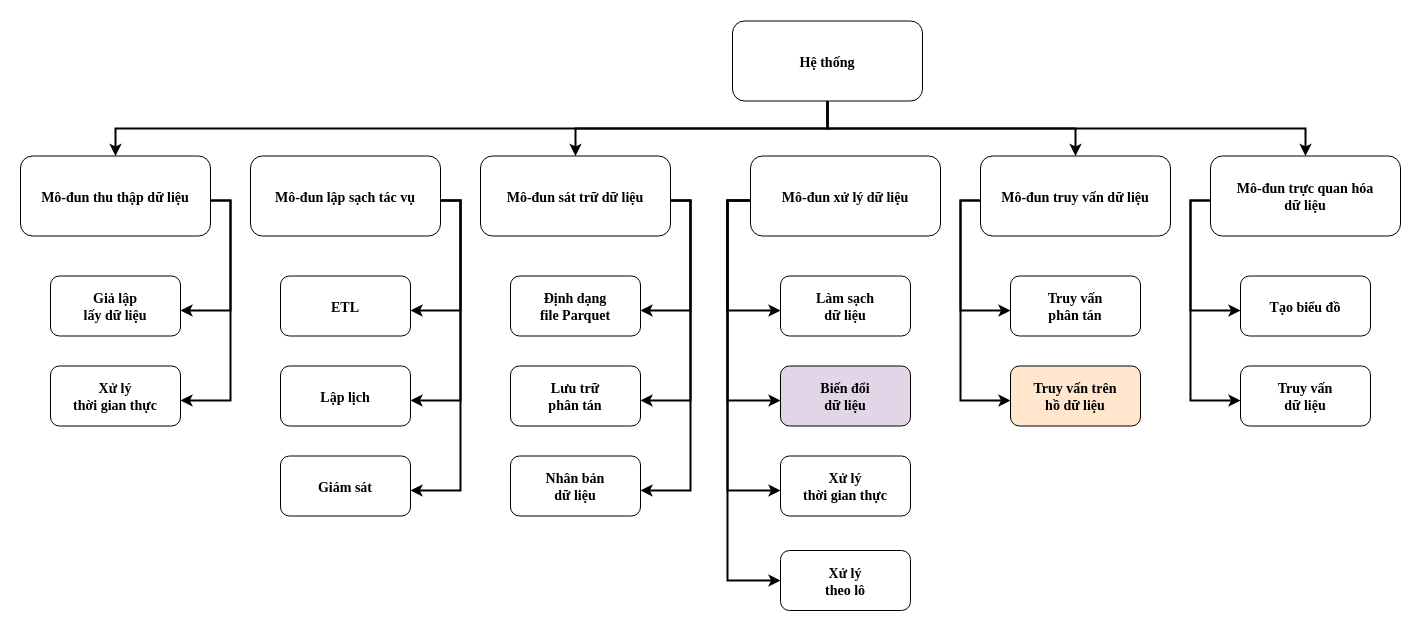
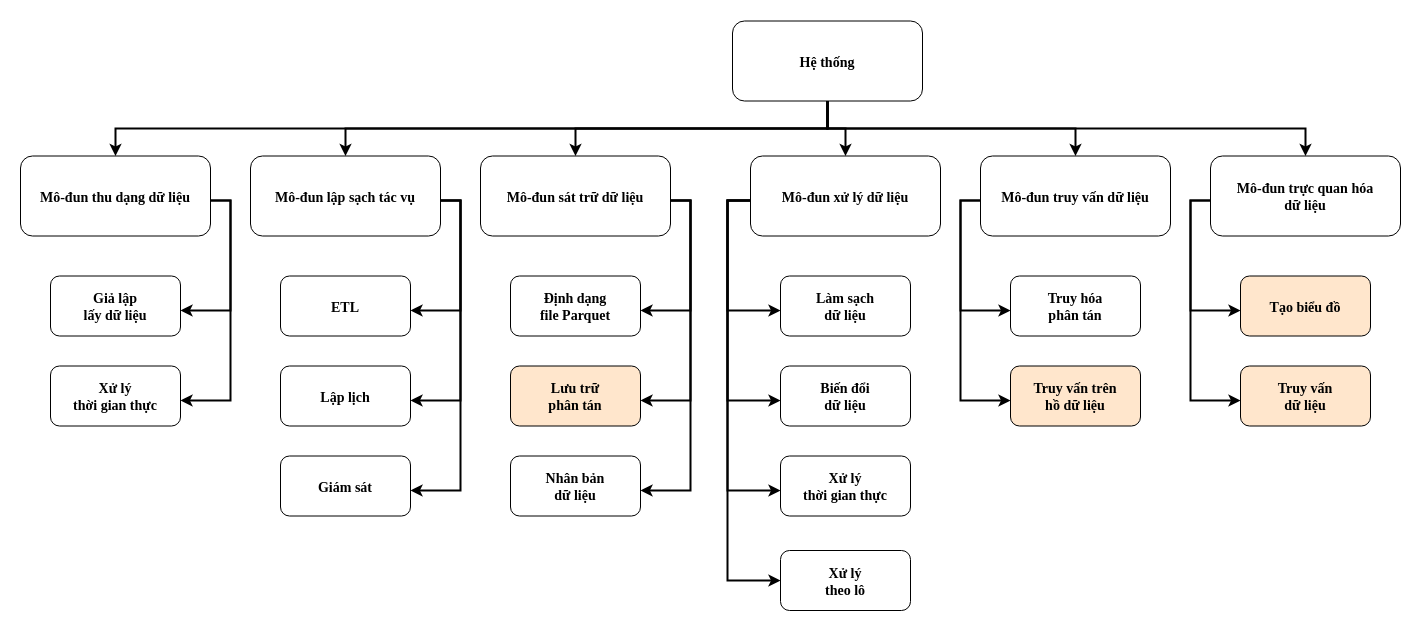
+ <mxCell id="12" value="" style="edgeStyle=elbowEdgeStyle;elbow=vertical;strokeWidth=2;rounded=0" parent="1" source="2" target="7" edge="1"><mxGeometry x="-23" y="135.5" width="100" height="100" as="geometry"><mxPoint x="-163" y="55.5" as="sourcePoint" /><mxPoint x="-63" y="-44.5" as="targetPoint" /></mxGeometry></mxCell>
+ <mxCell id="17" value="" style="edgeStyle=elbowEdgeStyle;elbow=vertical;strokeWidth=2;rounded=0;entryX=0.5;entryY=0;entryDx=0;entryDy=0;" edge="1" parent="1" source="2" target="5"><mxGeometry x="337" y="215.5" width="100" height="100" as="geometry"><mxPoint x="720" y="90" as="sourcePoint" /><mxPoint x="1745" y="166" as="targetPoint" /></mxGeometry></mxCell>
- <mxCell id="15" value="Mô-đun thu thập dữ liệu" style="rounded=1;fontStyle=1;fontFamily=Tahoma;fontSize=14" vertex="1" parent="1"><mxGeometry x="20" y="155.5" width="190" height="80" as="geometry" /></mxCell>
+ <mxCell id="15" value="Mô-đun thu dạng dữ liệu" style="rounded=1;fontStyle=1;fontFamily=Tahoma;fontSize=14" vertex="1" parent="1"><mxGeometry x="20" y="155.5" width="190" height="80" as="geometry" /></mxCell>
- <mxCell id="34" value="Truy vấn&#10;phân tán" style="rounded=1;fontStyle=1;fontFamily=Tahoma;fontSize=14" vertex="1" parent="1"><mxGeometry x="1010" y="275.5" width="130" height="60" as="geometry" /></mxCell>
+ <mxCell id="34" value="Truy hóa&#10;phân tán" style="rounded=1;fontStyle=1;fontFamily=Tahoma;fontSize=14" vertex="1" parent="1"><mxGeometry x="1010" y="275.5" width="130" height="60" as="geometry" /></mxCell>
- <mxCell id="36" value="Tạo biểu đồ" style="rounded=1;fontStyle=1;fontFamily=Tahoma;fontSize=14" vertex="1" parent="1"><mxGeometry x="1240" y="275.5" width="130" height="60" as="geometry" /></mxCell>
+ <mxCell id="36" value="Tạo biểu đồ" style="rounded=1;fontStyle=1;fontFamily=Tahoma;fontSize=14;fillColor=#ffe6cc;" vertex="1" parent="1"><mxGeometry x="1240" y="275.5" width="130" height="60" as="geometry" /></mxCell>
- <mxCell id="19" value="Lưu trữ&#10;phân tán" style="rounded=1;fontStyle=1;fontFamily=Tahoma;fontSize=14" vertex="1" parent="1"><mxGeometry x="510" y="365.5" width="130" height="60" as="geometry" /></mxCell>
+ <mxCell id="19" value="Lưu trữ&#10;phân tán" style="rounded=1;fontStyle=1;fontFamily=Tahoma;fontSize=14;fillColor=#ffe6cc;" vertex="1" parent="1"><mxGeometry x="510" y="365.5" width="130" height="60" as="geometry" /></mxCell>
- <mxCell id="27" value="Biến đổi&#10;dữ liệu" style="rounded=1;fontStyle=1;fontFamily=Tahoma;fontSize=14;fillColor=#e1d5e7;" vertex="1" parent="1"><mxGeometry x="780" y="365.5" width="130" height="60" as="geometry" /></mxCell>
+ <mxCell id="27" value="Biến đổi&#10;dữ liệu" style="rounded=1;fontStyle=1;fontFamily=Tahoma;fontSize=14" vertex="1" parent="1"><mxGeometry x="780" y="365.5" width="130" height="60" as="geometry" /></mxCell>
- <mxCell id="37" value="Truy vấn&#10;dữ liệu" style="rounded=1;fontStyle=1;fontFamily=Tahoma;fontSize=14" vertex="1" parent="1"><mxGeometry x="1240" y="365.5" width="130" height="60" as="geometry" /></mxCell>
+ <mxCell id="37" value="Truy vấn&#10;dữ liệu" style="rounded=1;fontStyle=1;fontFamily=Tahoma;fontSize=14;fillColor=#ffe6cc;" vertex="1" parent="1"><mxGeometry x="1240" y="365.5" width="130" height="60" as="geometry" /></mxCell>
